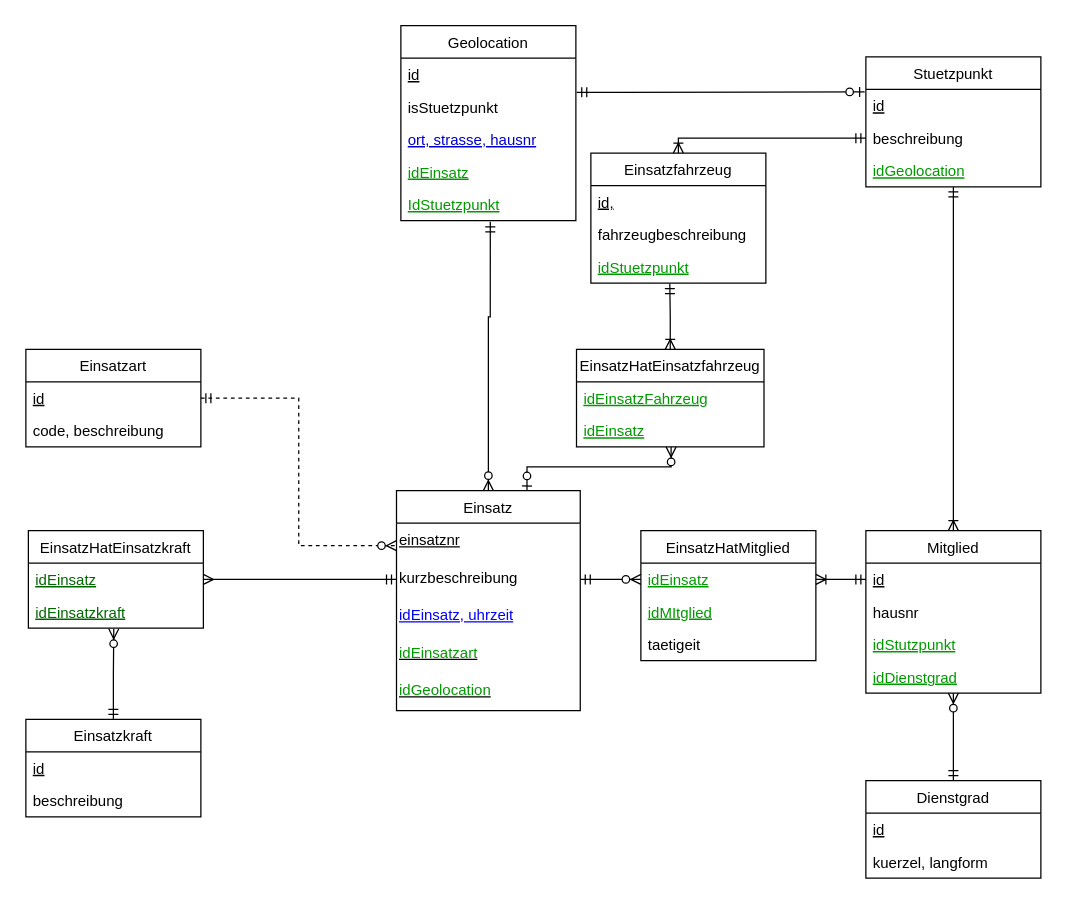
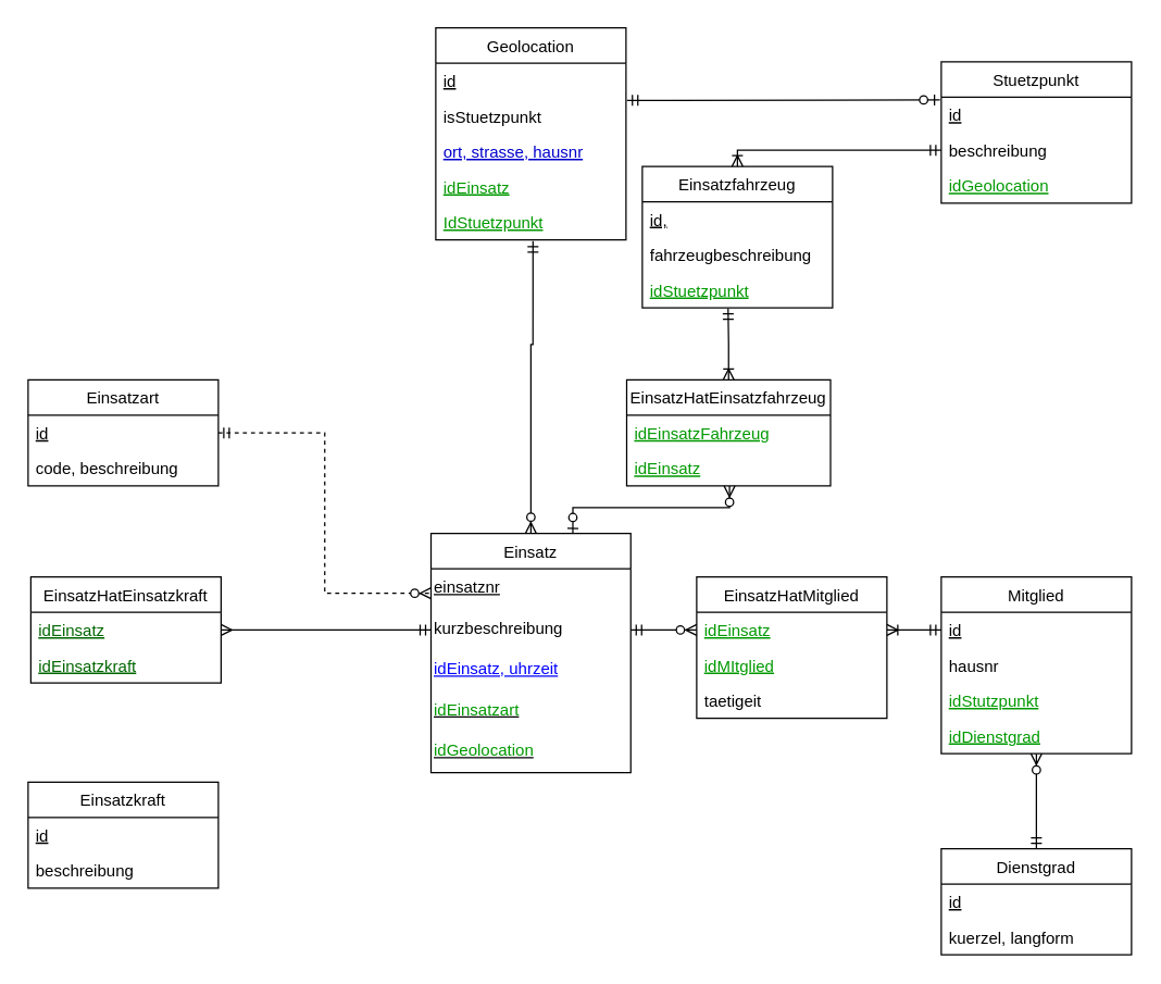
- <mxCell id="28" style="edgeStyle=orthogonalEdgeStyle;rounded=0;orthogonalLoop=1;jettySize=auto;html=1;entryX=0.5;entryY=1;entryDx=0;entryDy=0;endArrow=ERmandOne;endFill=0;startArrow=ERoneToMany;startFill=0;" parent="1" source="29" target="7" edge="1"><mxGeometry relative="1" as="geometry" /></mxCell>
- <mxCell id="38" style="edgeStyle=orthogonalEdgeStyle;rounded=0;orthogonalLoop=1;jettySize=auto;html=1;entryX=0.488;entryY=1.019;entryDx=0;entryDy=0;entryPerimeter=0;startArrow=ERmandOne;startFill=0;endArrow=ERzeroToMany;endFill=1;" parent="1" source="39" target="45" edge="1"><mxGeometry relative="1" as="geometry" /></mxCell>
